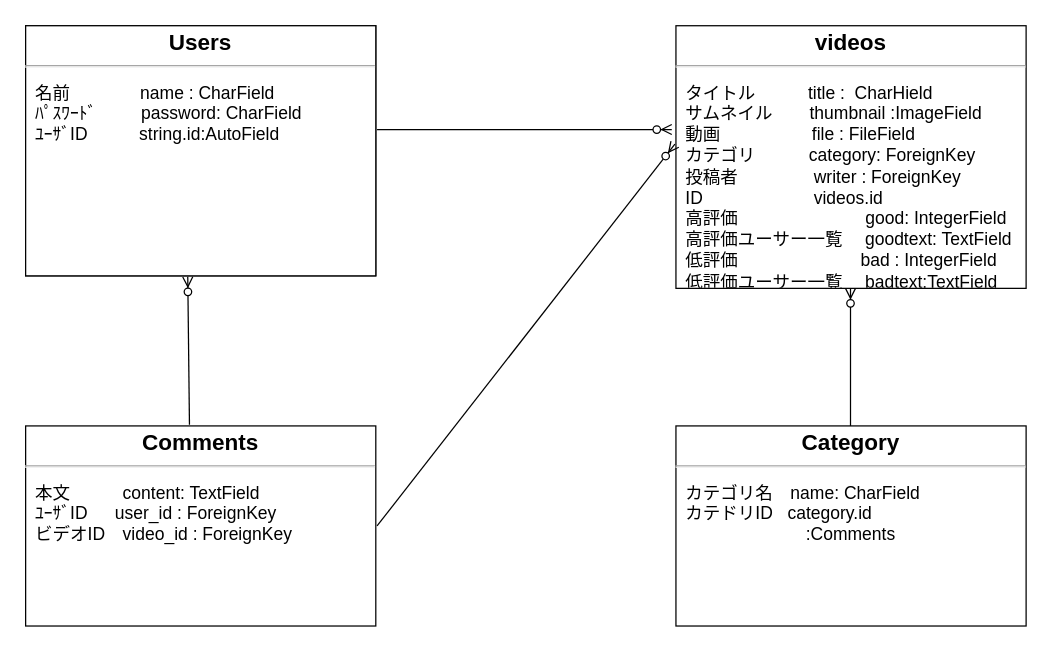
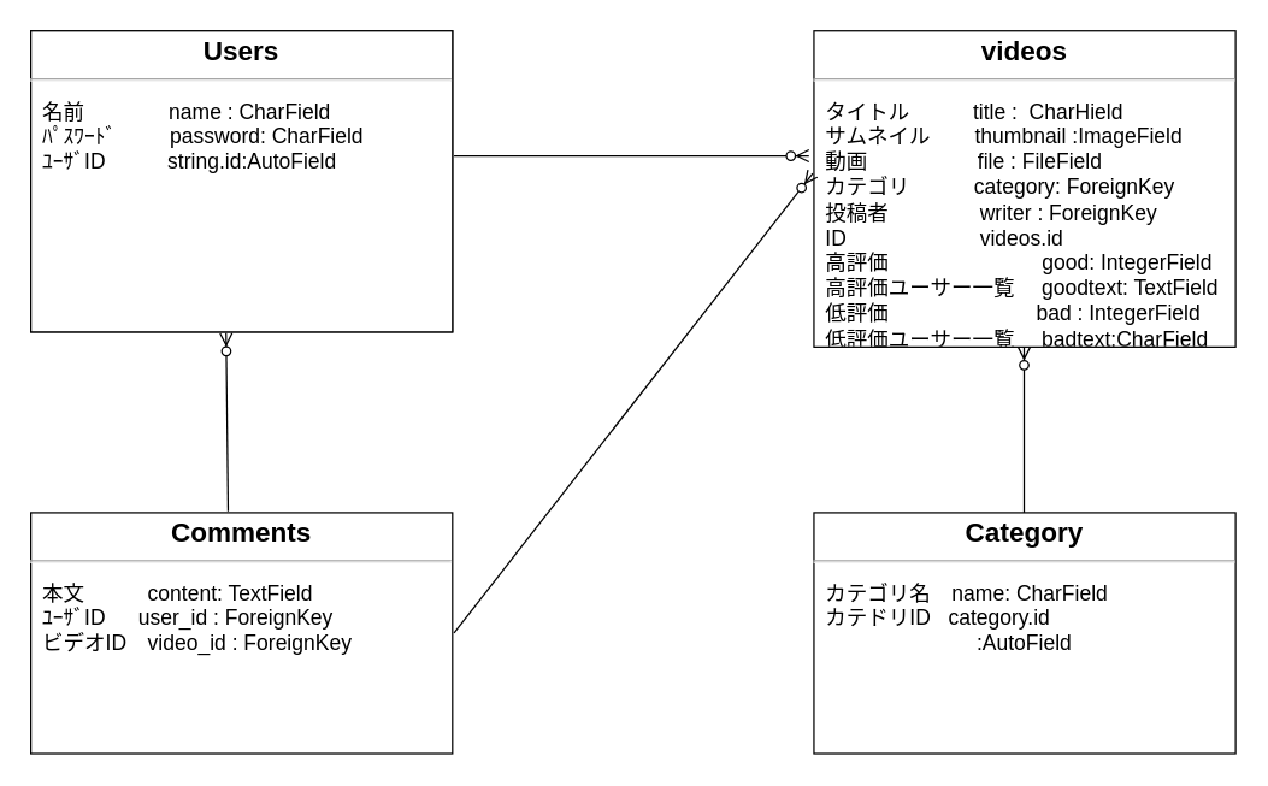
- <mxCell id="4" value="&lt;p style=&quot;margin: 0px ; margin-top: 4px ; text-align: center&quot;&gt;&lt;span style=&quot;font-size: 18px&quot;&gt;&lt;b&gt;videos&lt;/b&gt;&lt;/span&gt;&lt;/p&gt;&lt;hr&gt;&lt;p&gt;&lt;/p&gt;&lt;p style=&quot;margin: 0px 0px 0px 8px ; text-align: left ; font-size: 14px&quot;&gt;&lt;font style=&quot;font-size: 14px&quot;&gt;タイトル　　　title :&amp;nbsp; CharHield&lt;/font&gt;&lt;/p&gt;&lt;p style=&quot;margin: 0px 0px 0px 8px ; text-align: left ; font-size: 14px&quot;&gt;&lt;font style=&quot;font-size: 14px&quot;&gt;サムネイル&amp;nbsp; &amp;nbsp; 　thumbnail :ImageField&lt;/font&gt;&lt;/p&gt;&lt;p style=&quot;margin: 0px 0px 0px 8px ; text-align: left ; font-size: 14px&quot;&gt;&lt;font style=&quot;font-size: 14px&quot;&gt;動画　　&amp;nbsp; &amp;nbsp; &amp;nbsp; &amp;nbsp; 　file : FileField&lt;/font&gt;&lt;/p&gt;&lt;p style=&quot;margin: 0px 0px 0px 8px ; text-align: left ; font-size: 14px&quot;&gt;&lt;font style=&quot;font-size: 14px&quot;&gt;カテゴリ&amp;nbsp; &amp;nbsp; &amp;nbsp; &amp;nbsp; &amp;nbsp; &amp;nbsp;category: ForeignKey&lt;/font&gt;&lt;/p&gt;&lt;p style=&quot;margin: 0px 0px 0px 8px ; text-align: left ; font-size: 14px&quot;&gt;&lt;font style=&quot;font-size: 14px&quot;&gt;投稿者&amp;nbsp; &amp;nbsp; &amp;nbsp; &amp;nbsp; 　&amp;nbsp; &amp;nbsp; writer : ForeignKey&lt;/font&gt;&lt;/p&gt;&lt;p style=&quot;margin: 0px 0px 0px 8px ; text-align: left ; font-size: 14px&quot;&gt;&lt;font style=&quot;font-size: 14px&quot;&gt;ID&amp;nbsp; &amp;nbsp; &amp;nbsp; &amp;nbsp; &amp;nbsp; &amp;nbsp; 　　　videos.id&lt;/font&gt;&lt;/p&gt;&lt;p style=&quot;margin: 0px 0px 0px 8px ; text-align: left ; font-size: 14px&quot;&gt;&lt;font style=&quot;font-size: 14px&quot;&gt;高評価&amp;nbsp; &amp;nbsp; &amp;nbsp; &amp;nbsp; &amp;nbsp; &amp;nbsp; &amp;nbsp; &amp;nbsp; 　　&amp;nbsp; &amp;nbsp;good: IntegerField&lt;/font&gt;&lt;/p&gt;&lt;p style=&quot;margin: 0px 0px 0px 8px ; text-align: left ; font-size: 14px&quot;&gt;&lt;font style=&quot;font-size: 14px&quot;&gt;高評価ユーサー一覧 　goodtext: TextField&lt;/font&gt;&lt;/p&gt;&lt;p style=&quot;margin: 0px 0px 0px 8px ; text-align: left ; font-size: 14px&quot;&gt;&lt;font style=&quot;font-size: 14px&quot;&gt;低評価&amp;nbsp; &amp;nbsp; &amp;nbsp; &amp;nbsp; &amp;nbsp; &amp;nbsp; &amp;nbsp; &amp;nbsp; &amp;nbsp; 　　bad : IntegerField&lt;/font&gt;&lt;/p&gt;&lt;p style=&quot;margin: 0px 0px 0px 8px ; text-align: left ; font-size: 14px&quot;&gt;&lt;font style=&quot;font-size: 14px&quot;&gt;低評価ユーサー一覧 　badtext:TextField&lt;/font&gt;&lt;/p&gt;" style="shape=rect;overflow=fill;html=1;whiteSpace=wrap;align=center;" parent="1" vertex="1"><mxGeometry x="540" y="20" width="280" height="210" as="geometry" /></mxCell>
+ <mxCell id="4" value="&lt;p style=&quot;margin: 0px ; margin-top: 4px ; text-align: center&quot;&gt;&lt;span style=&quot;font-size: 18px&quot;&gt;&lt;b&gt;videos&lt;/b&gt;&lt;/span&gt;&lt;/p&gt;&lt;hr&gt;&lt;p&gt;&lt;/p&gt;&lt;p style=&quot;margin: 0px 0px 0px 8px ; text-align: left ; font-size: 14px&quot;&gt;&lt;font style=&quot;font-size: 14px&quot;&gt;タイトル　　　title :&amp;nbsp; CharHield&lt;/font&gt;&lt;/p&gt;&lt;p style=&quot;margin: 0px 0px 0px 8px ; text-align: left ; font-size: 14px&quot;&gt;&lt;font style=&quot;font-size: 14px&quot;&gt;サムネイル&amp;nbsp; &amp;nbsp; 　thumbnail :ImageField&lt;/font&gt;&lt;/p&gt;&lt;p style=&quot;margin: 0px 0px 0px 8px ; text-align: left ; font-size: 14px&quot;&gt;&lt;font style=&quot;font-size: 14px&quot;&gt;動画　　&amp;nbsp; &amp;nbsp; &amp;nbsp; &amp;nbsp; 　file : FileField&lt;/font&gt;&lt;/p&gt;&lt;p style=&quot;margin: 0px 0px 0px 8px ; text-align: left ; font-size: 14px&quot;&gt;&lt;font style=&quot;font-size: 14px&quot;&gt;カテゴリ&amp;nbsp; &amp;nbsp; &amp;nbsp; &amp;nbsp; &amp;nbsp; &amp;nbsp;category: ForeignKey&lt;/font&gt;&lt;/p&gt;&lt;p style=&quot;margin: 0px 0px 0px 8px ; text-align: left ; font-size: 14px&quot;&gt;&lt;font style=&quot;font-size: 14px&quot;&gt;投稿者&amp;nbsp; &amp;nbsp; &amp;nbsp; &amp;nbsp; 　&amp;nbsp; &amp;nbsp; writer : ForeignKey&lt;/font&gt;&lt;/p&gt;&lt;p style=&quot;margin: 0px 0px 0px 8px ; text-align: left ; font-size: 14px&quot;&gt;&lt;font style=&quot;font-size: 14px&quot;&gt;ID&amp;nbsp; &amp;nbsp; &amp;nbsp; &amp;nbsp; &amp;nbsp; &amp;nbsp; 　　　videos.id&lt;/font&gt;&lt;/p&gt;&lt;p style=&quot;margin: 0px 0px 0px 8px ; text-align: left ; font-size: 14px&quot;&gt;&lt;font style=&quot;font-size: 14px&quot;&gt;高評価&amp;nbsp; &amp;nbsp; &amp;nbsp; &amp;nbsp; &amp;nbsp; &amp;nbsp; &amp;nbsp; &amp;nbsp; 　　&amp;nbsp; &amp;nbsp;good: IntegerField&lt;/font&gt;&lt;/p&gt;&lt;p style=&quot;margin: 0px 0px 0px 8px ; text-align: left ; font-size: 14px&quot;&gt;&lt;font style=&quot;font-size: 14px&quot;&gt;高評価ユーサー一覧 　goodtext: TextField&lt;/font&gt;&lt;/p&gt;&lt;p style=&quot;margin: 0px 0px 0px 8px ; text-align: left ; font-size: 14px&quot;&gt;&lt;font style=&quot;font-size: 14px&quot;&gt;低評価&amp;nbsp; &amp;nbsp; &amp;nbsp; &amp;nbsp; &amp;nbsp; &amp;nbsp; &amp;nbsp; &amp;nbsp; &amp;nbsp; 　　bad : IntegerField&lt;/font&gt;&lt;/p&gt;&lt;p style=&quot;margin: 0px 0px 0px 8px ; text-align: left ; font-size: 14px&quot;&gt;&lt;font style=&quot;font-size: 14px&quot;&gt;低評価ユーサー一覧 　badtext:CharField&lt;/font&gt;&lt;/p&gt;" style="shape=rect;overflow=fill;html=1;whiteSpace=wrap;align=center;" parent="1" vertex="1"><mxGeometry x="540" y="20" width="280" height="210" as="geometry" /></mxCell>
- <mxCell id="5" value="&lt;p style=&quot;margin: 0px ; margin-top: 4px ; text-align: center&quot;&gt;&lt;span style=&quot;font-size: 18px&quot;&gt;&lt;b&gt;Category&lt;/b&gt;&lt;/span&gt;&lt;/p&gt;&lt;hr&gt;&lt;p&gt;&lt;/p&gt;&lt;p style=&quot;margin: 0px 0px 0px 8px ; text-align: left ; font-size: 14px&quot;&gt;&lt;font style=&quot;font-size: 14px&quot;&gt;カテゴリ名　name: CharField&lt;/font&gt;&lt;/p&gt;&lt;p style=&quot;margin: 0px 0px 0px 8px ; text-align: left ; font-size: 14px&quot;&gt;&lt;font style=&quot;font-size: 14px&quot;&gt;カテドリID&amp;nbsp; &amp;nbsp;category.id&lt;/font&gt;&lt;/p&gt;&lt;font style=&quot;font-size: 14px&quot;&gt;&lt;font style=&quot;text-align: left ; font-size: 14px&quot;&gt;:&lt;/font&gt;&lt;span style=&quot;text-align: left&quot;&gt;Comments&lt;/span&gt;&lt;/font&gt;&lt;br&gt;&lt;p style=&quot;margin: 0px ; margin-left: 8px ; text-align: left&quot;&gt;&lt;br&gt;&lt;/p&gt;" style="shape=rect;overflow=fill;html=1;whiteSpace=wrap;align=center;" parent="1" vertex="1"><mxGeometry x="540" y="340" width="280" height="160" as="geometry" /></mxCell>
+ <mxCell id="5" value="&lt;p style=&quot;margin: 0px ; margin-top: 4px ; text-align: center&quot;&gt;&lt;span style=&quot;font-size: 18px&quot;&gt;&lt;b&gt;Category&lt;/b&gt;&lt;/span&gt;&lt;/p&gt;&lt;hr&gt;&lt;p&gt;&lt;/p&gt;&lt;p style=&quot;margin: 0px 0px 0px 8px ; text-align: left ; font-size: 14px&quot;&gt;&lt;font style=&quot;font-size: 14px&quot;&gt;カテゴリ名　name: CharField&lt;/font&gt;&lt;/p&gt;&lt;p style=&quot;margin: 0px 0px 0px 8px ; text-align: left ; font-size: 14px&quot;&gt;&lt;font style=&quot;font-size: 14px&quot;&gt;カテドリID&amp;nbsp; &amp;nbsp;category.id&lt;/font&gt;&lt;/p&gt;&lt;font style=&quot;font-size: 14px&quot;&gt;&lt;font style=&quot;text-align: left ; font-size: 14px&quot;&gt;:&lt;/font&gt;&lt;span style=&quot;text-align: left&quot;&gt;AutoField&lt;/span&gt;&lt;/font&gt;&lt;br&gt;&lt;p style=&quot;margin: 0px ; margin-left: 8px ; text-align: left&quot;&gt;&lt;br&gt;&lt;/p&gt;" style="shape=rect;overflow=fill;html=1;whiteSpace=wrap;align=center;" parent="1" vertex="1"><mxGeometry x="540" y="340" width="280" height="160" as="geometry" /></mxCell>
